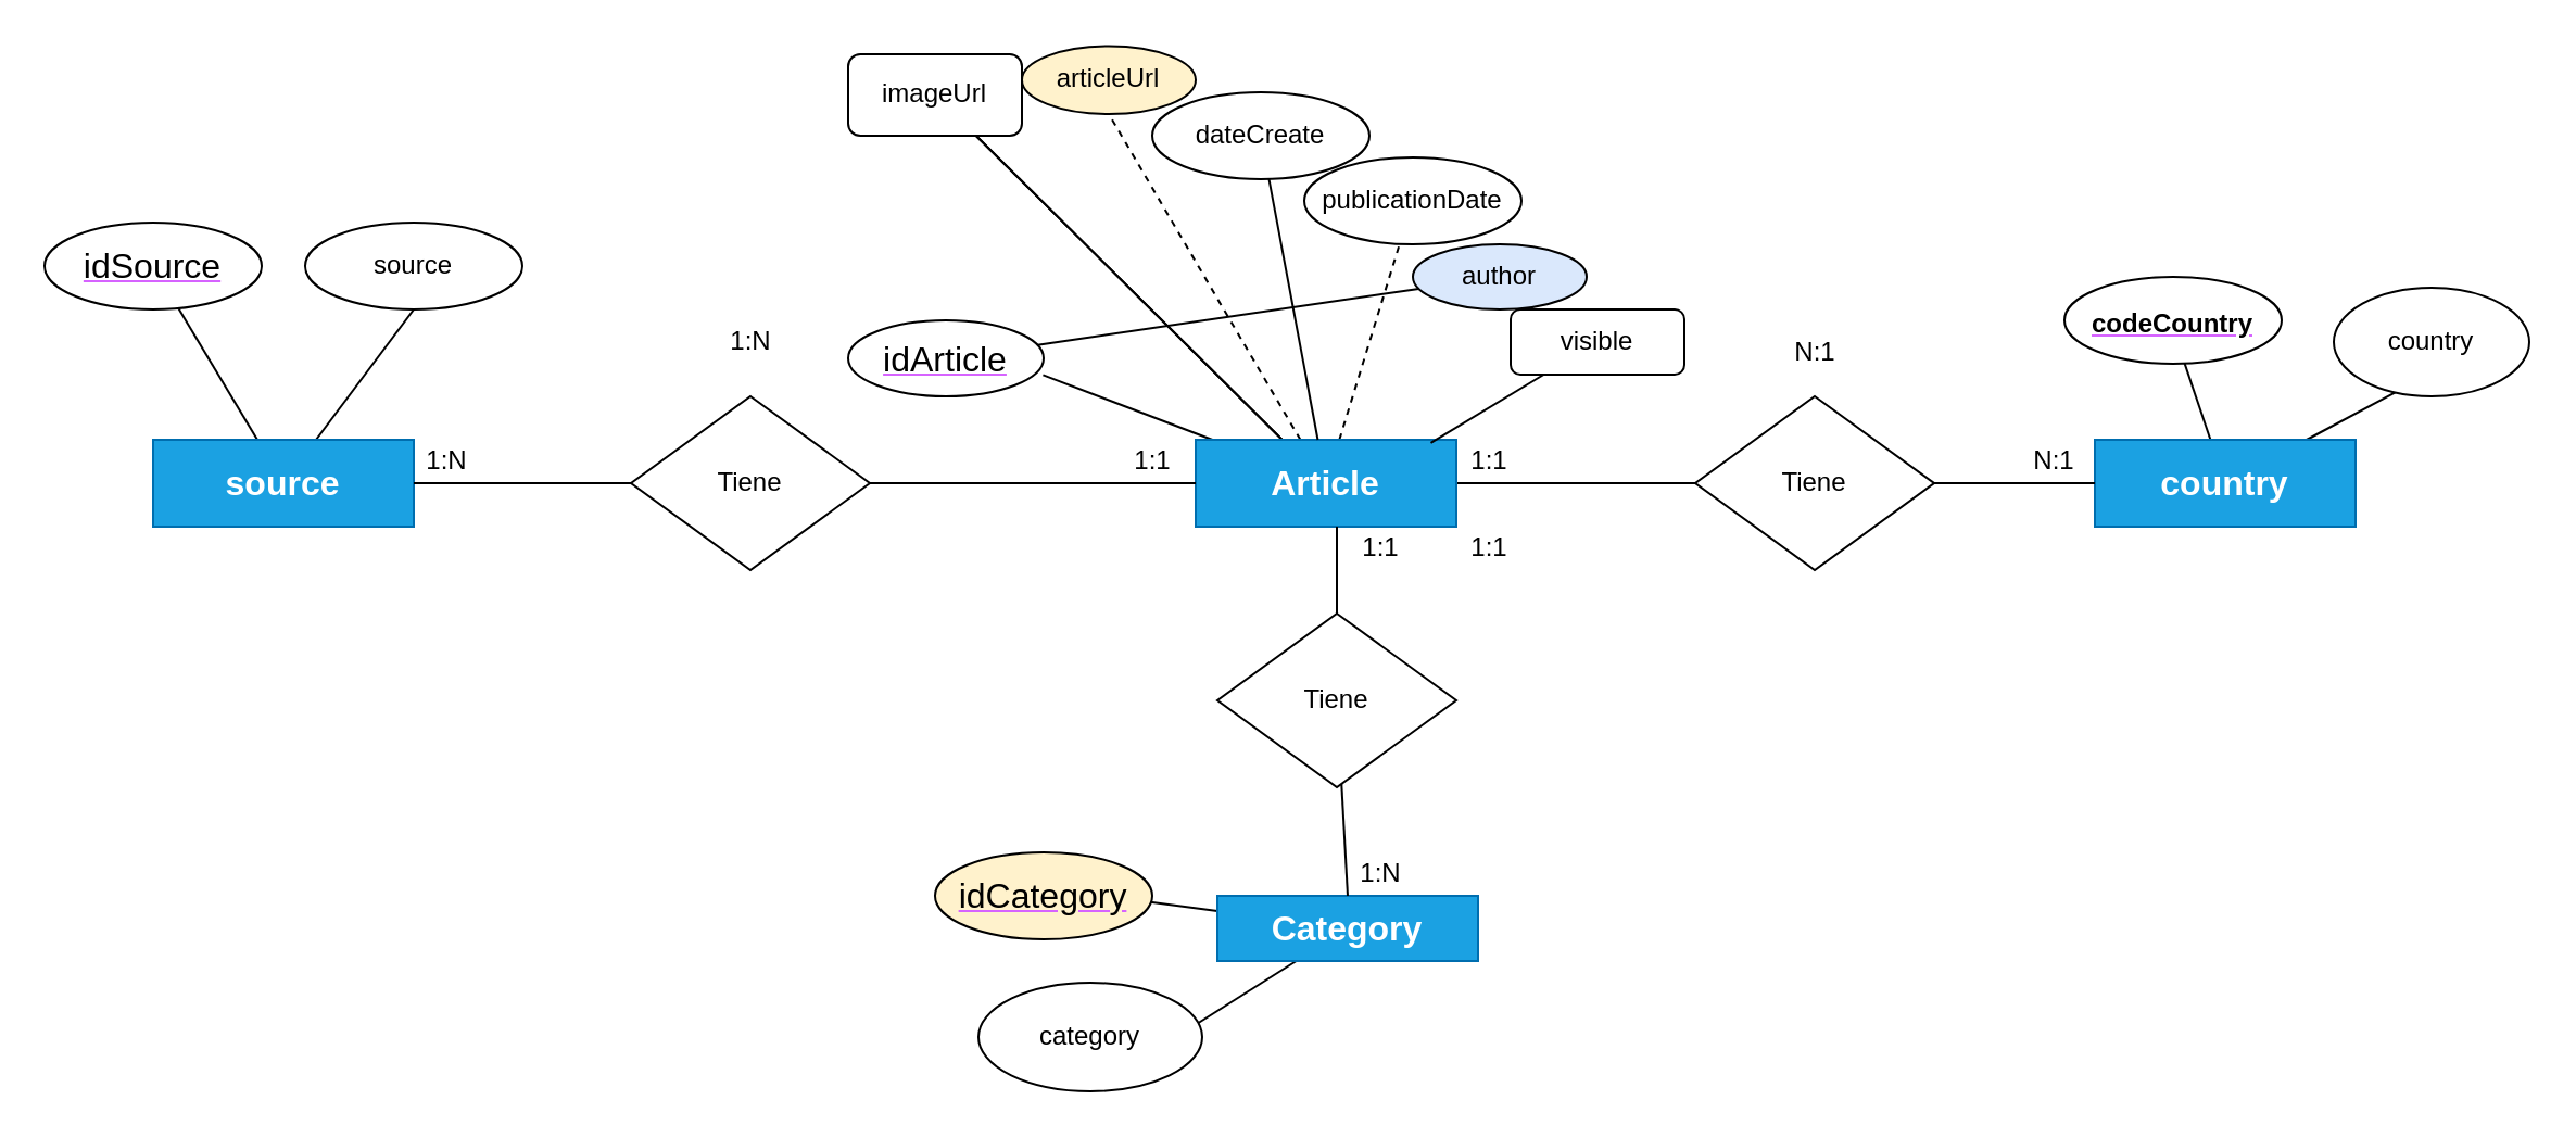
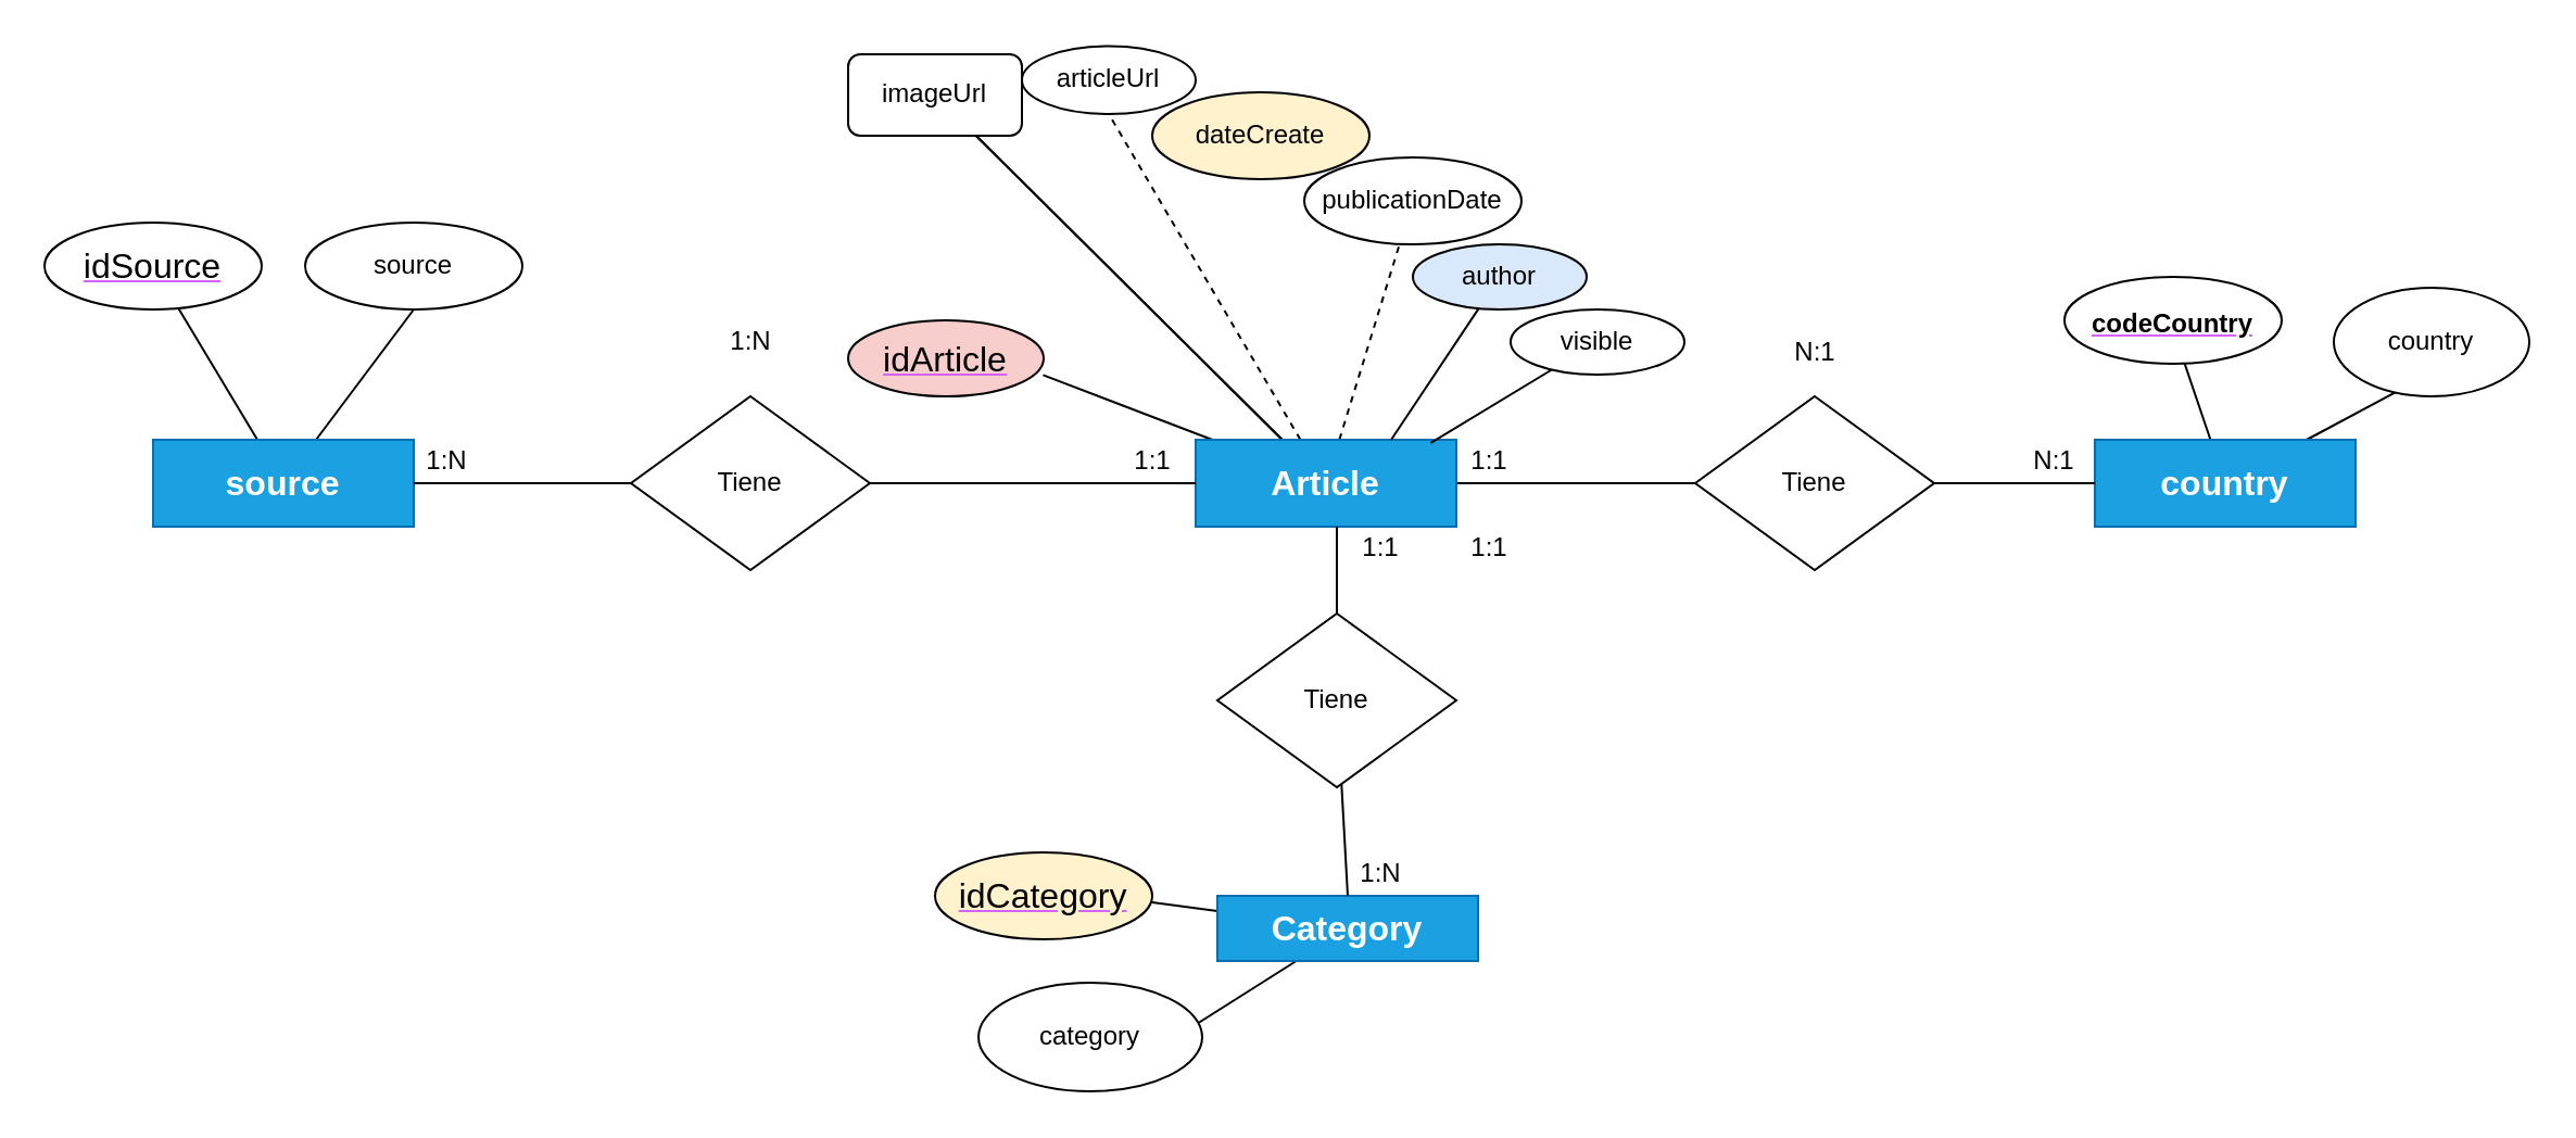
- <mxCell id="26" value="articleUrl" style="ellipse;whiteSpace=wrap;html=1;rounded=0;fillColor=#fff2cc;" vertex="1" parent="1"><mxGeometry y="20.75" width="80" height="31.25" as="geometry" x="470" /></mxCell>
+ <mxCell id="26" value="articleUrl" style="ellipse;whiteSpace=wrap;html=1;rounded=0;" vertex="1" parent="1"><mxGeometry y="20.75" width="80" height="31.25" as="geometry" x="470" /></mxCell>
- <mxCell id="27" value="dateCreate" style="ellipse;whiteSpace=wrap;html=1;rounded=0;" vertex="1" parent="1"><mxGeometry x="530" y="42" width="100" height="40" as="geometry" /></mxCell>
+ <mxCell id="27" value="dateCreate" style="ellipse;whiteSpace=wrap;html=1;rounded=0;fillColor=#fff2cc;" vertex="1" parent="1"><mxGeometry x="530" y="42" width="100" height="40" as="geometry" /></mxCell>
- <mxCell id="28" value="" style="rounded=0;orthogonalLoop=1;jettySize=auto;html=1;endArrow=none;endFill=0;" edge="1" parent="1" source="8" target="27"><mxGeometry relative="1" as="geometry"><mxPoint x="643.333" y="202" as="sourcePoint" /><mxPoint x="810" y="102" as="targetPoint" /></mxGeometry></mxCell>
- <mxCell id="24" style="edgeStyle=none;rounded=0;orthogonalLoop=1;jettySize=auto;html=1;endArrow=none;endFill=0;" edge="1" parent="1" source="25" target="44"><mxGeometry relative="1" as="geometry" /></mxCell>
+ <mxCell id="24" style="edgeStyle=none;rounded=0;orthogonalLoop=1;jettySize=auto;html=1;entryX=0.75;entryY=0;entryDx=0;entryDy=0;endArrow=none;endFill=0;" edge="1" parent="1" source="25" target="8"><mxGeometry relative="1" as="geometry" /></mxCell>
- <mxCell id="51" value="visible" style="whiteSpace=wrap;html=1;rounded=1;" vertex="1" parent="1"><mxGeometry x="695" y="142" width="80" height="30" as="geometry" /></mxCell>
+ <mxCell id="51" value="visible" style="ellipse;whiteSpace=wrap;html=1;rounded=0;" vertex="1" parent="1"><mxGeometry x="695" y="142" width="80" height="30" as="geometry" /></mxCell>
- <mxCell id="44" value="&lt;font color=&quot;#000000&quot;&gt;idArticle&lt;/font&gt;" style="ellipse;whiteSpace=wrap;html=1;align=center;fontStyle=4;fontSize=16;fontColor=#D663FF;" vertex="1" parent="1"><mxGeometry x="390" y="147" width="90" height="35" as="geometry" /></mxCell>
+ <mxCell id="44" value="&lt;font color=&quot;#000000&quot;&gt;idArticle&lt;/font&gt;" style="ellipse;whiteSpace=wrap;html=1;align=center;fontStyle=4;fontSize=16;fontColor=#D663FF;fillColor=#f8cecc;" vertex="1" parent="1"><mxGeometry x="390" y="147" width="90" height="35" as="geometry" /></mxCell>
